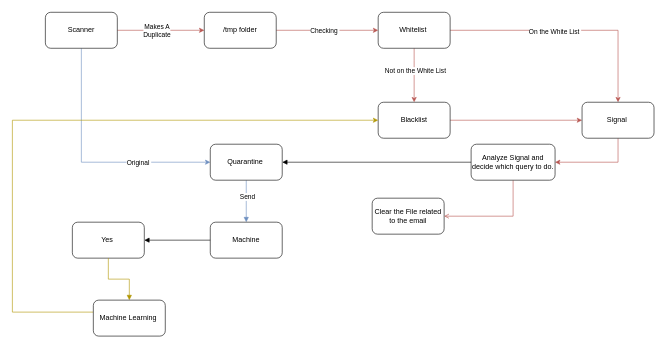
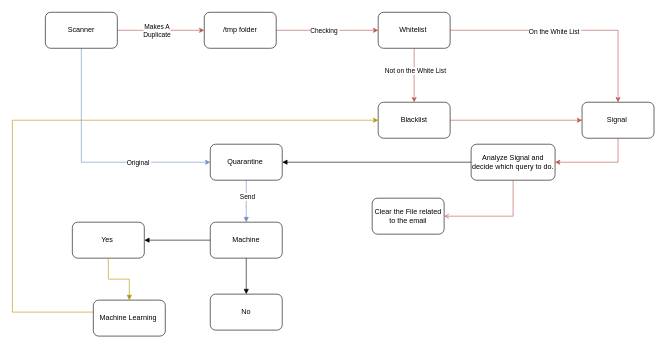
+ <mxCell id="32" style="edgeStyle=orthogonalEdgeStyle;rounded=0;orthogonalLoop=1;jettySize=auto;html=1;startArrow=block;startFill=1;endArrow=none;endFill=0;" edge="1" parent="1" source="33" target="9"><mxGeometry relative="1" as="geometry" /></mxCell>
+ <mxCell id="33" value="No" style="rounded=1;whiteSpace=wrap;html=1;" vertex="1" parent="1"><mxGeometry x="350" y="490" width="120" height="60" as="geometry" /></mxCell>
